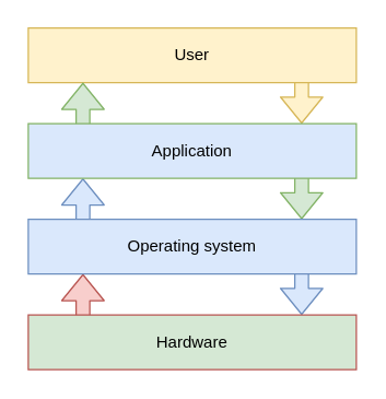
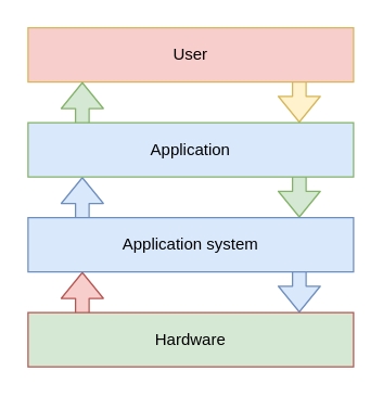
- <mxCell id="3" value="User" style="rounded=0;whiteSpace=wrap;html=1;fillColor=#fff2cc;strokeColor=#d6b656;" vertex="1" parent="1"><mxGeometry x="20" y="20" width="240" height="40" as="geometry" /></mxCell>
+ <mxCell id="3" value="User" style="rounded=0;whiteSpace=wrap;html=1;fillColor=#f8cecc;strokeColor=#d6b656;" vertex="1" parent="1"><mxGeometry x="20" y="20" width="240" height="40" as="geometry" /></mxCell>
- <mxCell id="10" value="Operating system" style="rounded=0;whiteSpace=wrap;html=1;fillColor=#dae8fc;strokeColor=#6c8ebf;" vertex="1" parent="1"><mxGeometry x="20" y="160" width="240" height="40" as="geometry" /></mxCell>
+ <mxCell id="10" value="Application system" style="rounded=0;whiteSpace=wrap;html=1;fillColor=#dae8fc;strokeColor=#6c8ebf;" vertex="1" parent="1"><mxGeometry x="20" y="160" width="240" height="40" as="geometry" /></mxCell>
